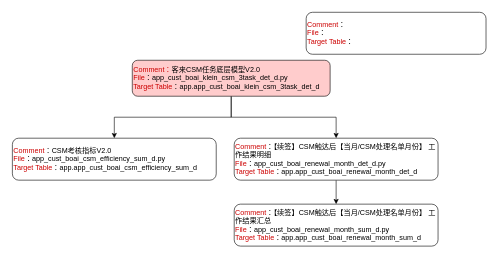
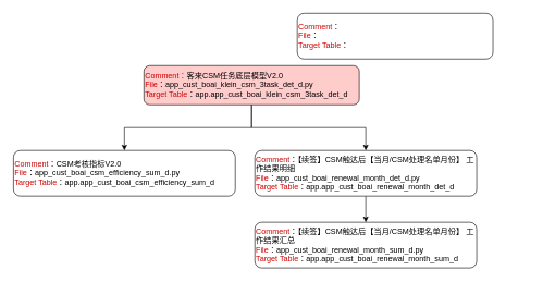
- <mxCell id="5" value="&lt;font color=&quot;#cc0000&quot;&gt;Comment&lt;/font&gt;：&lt;font color=&quot;#cc0000&quot;&gt;&lt;br&gt;File&lt;/font&gt;：&lt;br&gt;&lt;font color=&quot;#cc0000&quot;&gt;Target Table&lt;/font&gt;：" style="rounded=1;whiteSpace=wrap;html=1;align=left;" parent="1" vertex="1"><mxGeometry x="510" y="20" width="300" height="70" as="geometry" /></mxCell>
+ <mxCell id="5" value="&lt;font color=&quot;#cc0000&quot;&gt;Comment&lt;/font&gt;：&lt;font color=&quot;#cc0000&quot;&gt;&lt;br&gt;File&lt;/font&gt;：&lt;br&gt;&lt;font color=&quot;#cc0000&quot;&gt;Target Table&lt;/font&gt;：" style="rounded=1;whiteSpace=wrap;html=1;align=left;" parent="1" vertex="1"><mxGeometry x="455" y="20" width="300" height="70" as="geometry" /></mxCell>
